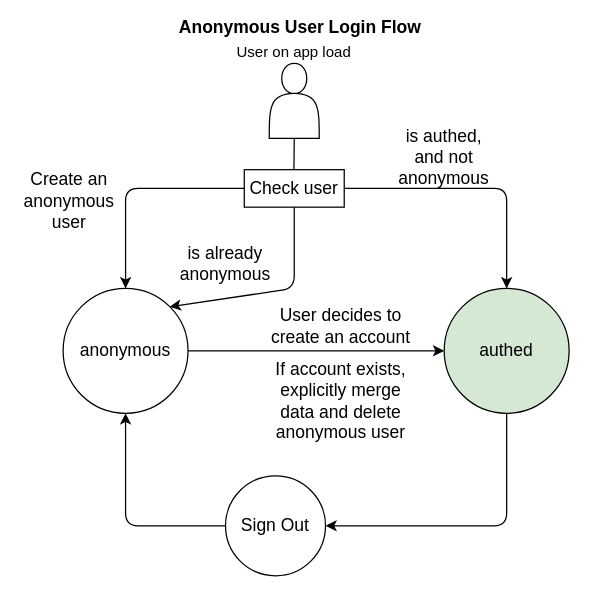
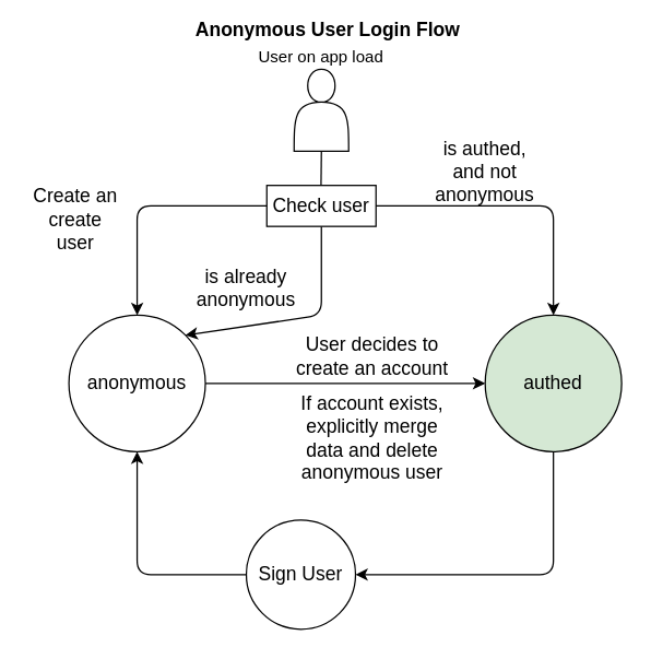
- <mxCell id="7" value="Create an anonymous user" style="text;html=1;strokeColor=none;fillColor=none;align=center;verticalAlign=middle;whiteSpace=wrap;rounded=0;fontSize=14;" vertex="1" parent="1"><mxGeometry x="20" y="150" width="70" height="20" as="geometry" /></mxCell>
+ <mxCell id="7" value="Create an create user" style="text;html=1;strokeColor=none;fillColor=none;align=center;verticalAlign=middle;whiteSpace=wrap;rounded=0;fontSize=14;" vertex="1" parent="1"><mxGeometry x="20" y="150" width="70" height="20" as="geometry" /></mxCell>
- <mxCell id="12" value="Sign Out" style="ellipse;whiteSpace=wrap;html=1;aspect=fixed;fontSize=14;" vertex="1" parent="1"><mxGeometry x="180" y="380" width="80" height="80" as="geometry" /></mxCell>
+ <mxCell id="12" value="Sign User" style="ellipse;whiteSpace=wrap;html=1;aspect=fixed;fontSize=14;" vertex="1" parent="1"><mxGeometry x="180" y="380" width="80" height="80" as="geometry" /></mxCell>
